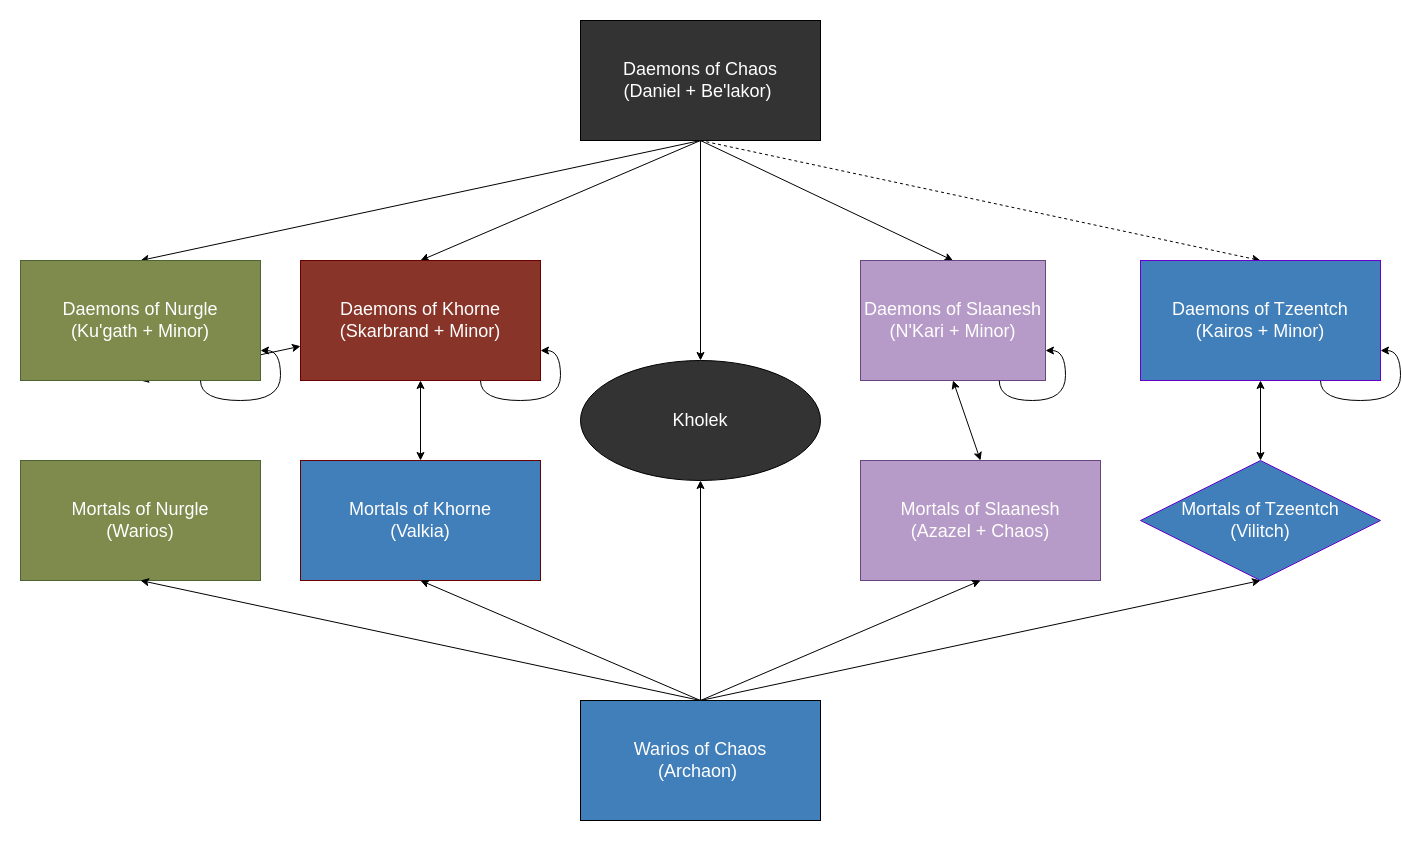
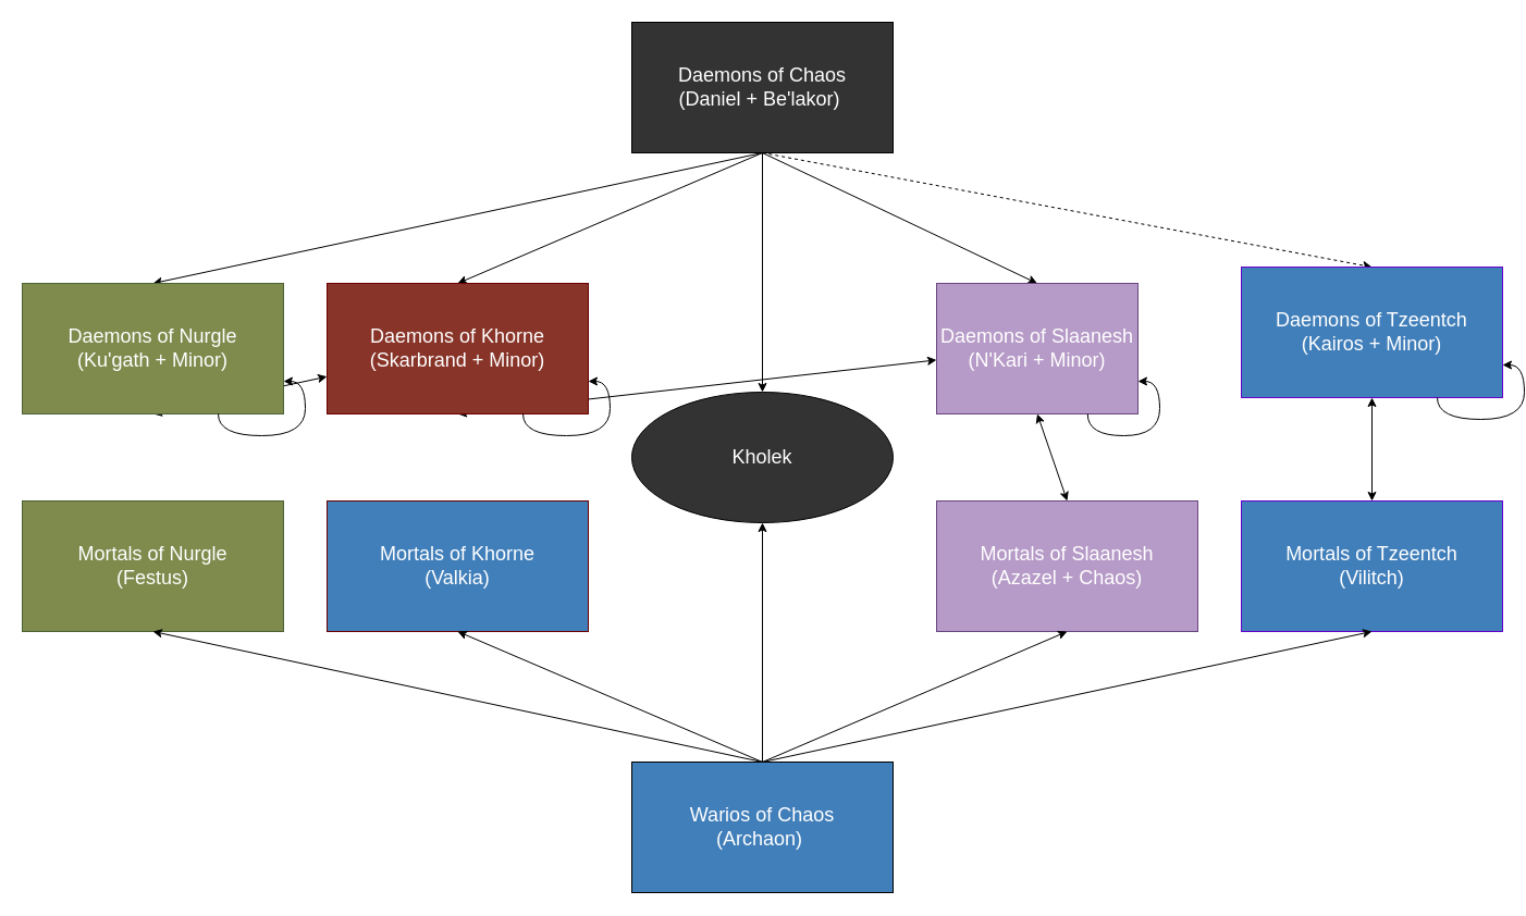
- <mxCell id="15" value="&lt;font color=&quot;#ffffff&quot; style=&quot;font-size: 18px;&quot;&gt;Daemons of Tzeentch&lt;br&gt;&lt;/font&gt;&lt;span style=&quot;color: rgb(255, 255, 255); font-size: 18px;&quot;&gt;(Kairos + Minor&lt;/span&gt;&lt;span style=&quot;color: rgb(255, 255, 255); font-size: 18px;&quot;&gt;)&lt;/span&gt;&lt;font color=&quot;#ffffff&quot; style=&quot;font-size: 18px;&quot;&gt;&lt;br&gt;&lt;/font&gt;" style="rounded=0;whiteSpace=wrap;html=1;fillColor=#417FBA;strokeColor=#6600CC;" vertex="1" parent="1"><mxGeometry x="1140" y="260" width="240" height="120" as="geometry" /></mxCell>
+ <mxCell id="15" value="&lt;font color=&quot;#ffffff&quot; style=&quot;font-size: 18px;&quot;&gt;Daemons of Tzeentch&lt;br&gt;&lt;/font&gt;&lt;span style=&quot;color: rgb(255, 255, 255); font-size: 18px;&quot;&gt;(Kairos + Minor&lt;/span&gt;&lt;span style=&quot;color: rgb(255, 255, 255); font-size: 18px;&quot;&gt;)&lt;/span&gt;&lt;font color=&quot;#ffffff&quot; style=&quot;font-size: 18px;&quot;&gt;&lt;br&gt;&lt;/font&gt;" style="rounded=0;whiteSpace=wrap;html=1;fillColor=#417FBA;strokeColor=#6600CC;" vertex="1" parent="1"><mxGeometry x="1140" y="245" width="240" height="120" as="geometry" /></mxCell>
- <mxCell id="10" style="edgeStyle=none;rounded=0;orthogonalLoop=1;jettySize=auto;html=1;exitX=0.5;exitY=1;exitDx=0;exitDy=0;entryX=0.5;entryY=0;entryDx=0;entryDy=0;fontSize=18;fontColor=#FFFFFF;startArrow=classic;startFill=1;" edge="1" parent="1" source="11" target="21"><mxGeometry relative="1" as="geometry" /></mxCell>
+ <mxCell id="10" style="edgeStyle=none;rounded=0;orthogonalLoop=1;jettySize=auto;html=1;exitX=0.5;exitY=1;exitDx=0;exitDy=0;fontSize=18;fontColor=#FFFFFF;startArrow=classic;startFill=1;" edge="1" parent="1" source="11" target="13"><mxGeometry relative="1" as="geometry" /></mxCell>
- <mxCell id="20" value="&lt;font color=&quot;#ffffff&quot; style=&quot;&quot;&gt;&lt;span style=&quot;font-size: 18px;&quot;&gt;Mortals of Nurgle&lt;/span&gt;&lt;br&gt;&lt;span style=&quot;font-size: 18px;&quot;&gt;(Warios&lt;/span&gt;&lt;span style=&quot;font-size: 18px;&quot;&gt;)&lt;/span&gt;&lt;br&gt;&lt;/font&gt;" style="rounded=0;whiteSpace=wrap;html=1;fillColor=#7E8B4D;strokeColor=#4D6335;" vertex="1" parent="1"><mxGeometry x="20" y="460" width="240" height="120" as="geometry" /></mxCell>
+ <mxCell id="20" value="&lt;font color=&quot;#ffffff&quot; style=&quot;&quot;&gt;&lt;span style=&quot;font-size: 18px;&quot;&gt;Mortals of Nurgle&lt;/span&gt;&lt;br&gt;&lt;span style=&quot;font-size: 18px;&quot;&gt;(Festus&lt;/span&gt;&lt;span style=&quot;font-size: 18px;&quot;&gt;)&lt;/span&gt;&lt;br&gt;&lt;/font&gt;" style="rounded=0;whiteSpace=wrap;html=1;fillColor=#7E8B4D;strokeColor=#4D6335;" vertex="1" parent="1"><mxGeometry x="20" y="460" width="240" height="120" as="geometry" /></mxCell>
- <mxCell id="23" value="&lt;span style=&quot;color: rgb(255, 255, 255); font-size: 18px;&quot;&gt;Mortals&amp;nbsp;&lt;/span&gt;&lt;font color=&quot;#ffffff&quot; style=&quot;font-size: 18px;&quot;&gt;of Tzeentch&lt;br&gt;&lt;/font&gt;&lt;span style=&quot;color: rgb(255, 255, 255); font-size: 18px;&quot;&gt;(Vilitch&lt;/span&gt;&lt;span style=&quot;color: rgb(255, 255, 255); font-size: 18px;&quot;&gt;)&lt;/span&gt;&lt;font color=&quot;#ffffff&quot; style=&quot;font-size: 18px;&quot;&gt;&lt;br&gt;&lt;/font&gt;" style="rhombus;whiteSpace=wrap;html=1;fillColor=#417FBA;strokeColor=#6600CC;" vertex="1" parent="1"><mxGeometry x="1140" y="460" width="240" height="120" as="geometry" /></mxCell>
+ <mxCell id="23" value="&lt;span style=&quot;color: rgb(255, 255, 255); font-size: 18px;&quot;&gt;Mortals&amp;nbsp;&lt;/span&gt;&lt;font color=&quot;#ffffff&quot; style=&quot;font-size: 18px;&quot;&gt;of Tzeentch&lt;br&gt;&lt;/font&gt;&lt;span style=&quot;color: rgb(255, 255, 255); font-size: 18px;&quot;&gt;(Vilitch&lt;/span&gt;&lt;span style=&quot;color: rgb(255, 255, 255); font-size: 18px;&quot;&gt;)&lt;/span&gt;&lt;font color=&quot;#ffffff&quot; style=&quot;font-size: 18px;&quot;&gt;&lt;br&gt;&lt;/font&gt;" style="rounded=0;whiteSpace=wrap;html=1;fillColor=#417FBA;strokeColor=#6600CC;" vertex="1" parent="1"><mxGeometry x="1140" y="460" width="240" height="120" as="geometry" /></mxCell>
